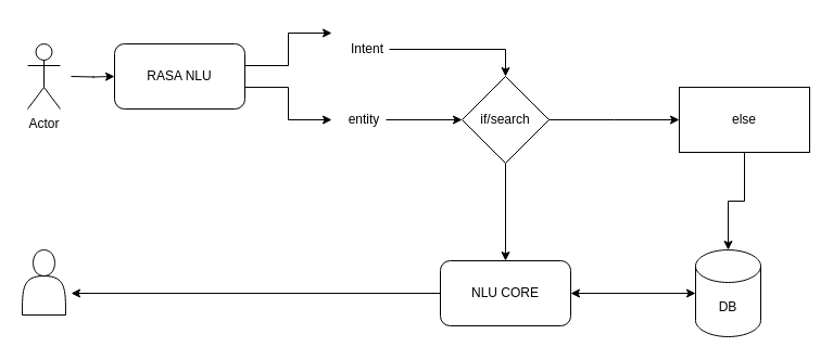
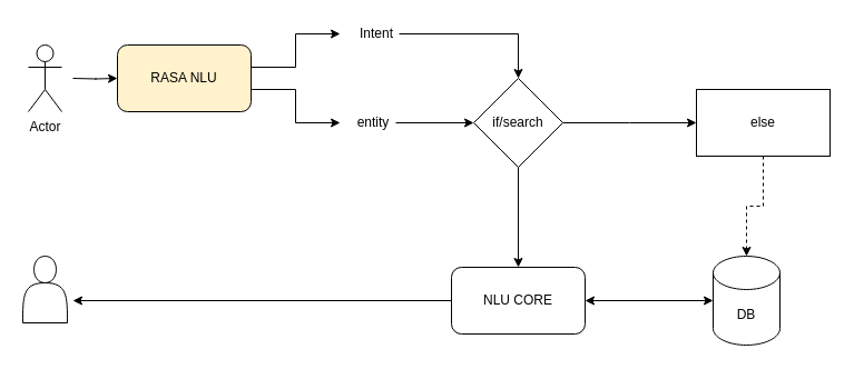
- <mxCell id="8" value="Intent" style="text;html=1;strokeColor=none;fillColor=none;align=center;verticalAlign=middle;whiteSpace=wrap;rounded=0;" vertex="1" parent="1"><mxGeometry x="318" y="35" width="40" height="20" as="geometry" /></mxCell>
+ <mxCell id="8" value="Intent" style="text;html=1;strokeColor=none;fillColor=none;align=center;verticalAlign=middle;whiteSpace=wrap;rounded=0;" vertex="1" parent="1"><mxGeometry x="318" y="20" width="40" height="20" as="geometry" /></mxCell>
- <mxCell id="6" value="RASA NLU" style="rounded=1;whiteSpace=wrap;html=1;" vertex="1" parent="1"><mxGeometry x="105" y="40" width="120" height="60" as="geometry" /></mxCell>
+ <mxCell id="6" value="RASA NLU" style="rounded=1;whiteSpace=wrap;html=1;fillColor=#fff2cc;" vertex="1" parent="1"><mxGeometry x="105" y="40" width="120" height="60" as="geometry" /></mxCell>
- <mxCell id="18" style="edgeStyle=orthogonalEdgeStyle;rounded=0;orthogonalLoop=1;jettySize=auto;html=1;entryX=0.5;entryY=0;entryDx=0;entryDy=0;entryPerimeter=0;" edge="1" parent="1" source="19" target="17"><mxGeometry relative="1" as="geometry" /></mxCell>
+ <mxCell id="18" style="edgeStyle=orthogonalEdgeStyle;rounded=0;orthogonalLoop=1;jettySize=auto;html=1;entryX=0.5;entryY=0;entryDx=0;entryDy=0;entryPerimeter=0;dashed=1;" edge="1" parent="1" source="19" target="17"><mxGeometry relative="1" as="geometry" /></mxCell>
